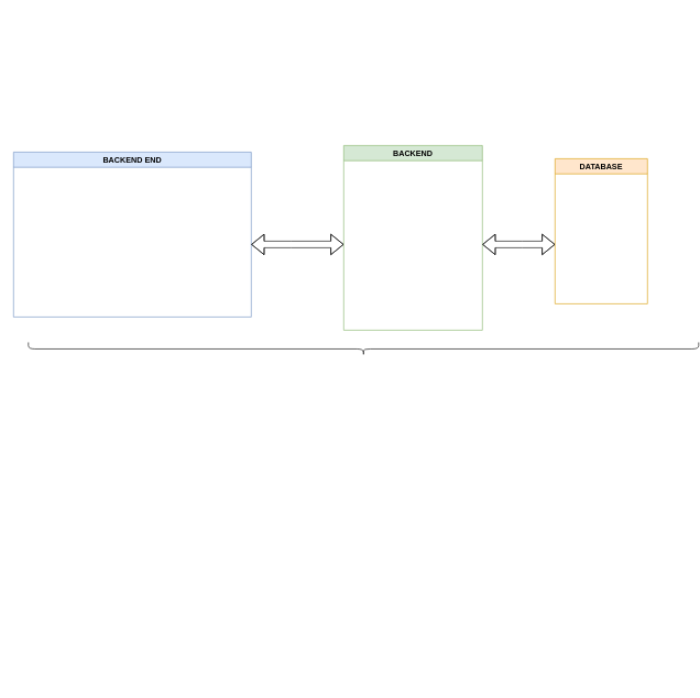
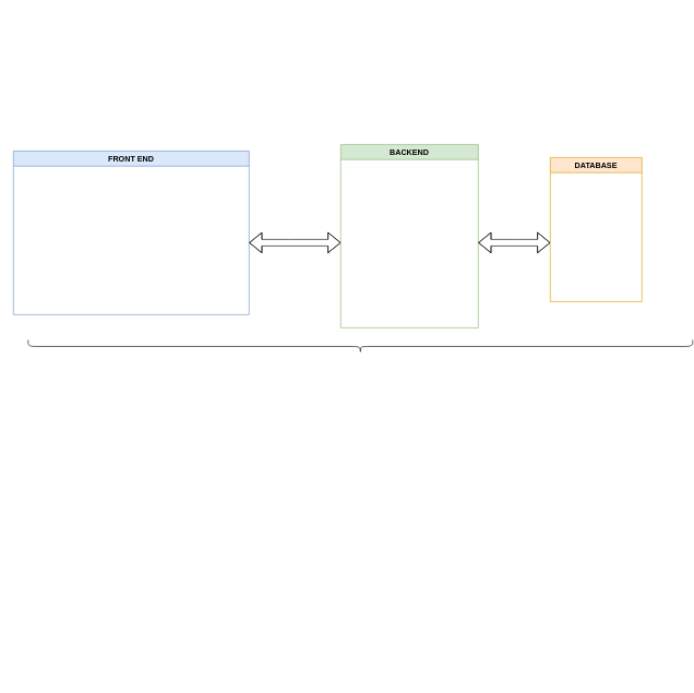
- <mxCell id="2" value="BACKEND END" style="swimlane;whiteSpace=wrap;html=1;fillColor=#dae8fc;strokeColor=#6c8ebf;" vertex="1" parent="1"><mxGeometry x="20" y="230" width="360" height="250" as="geometry" /></mxCell>
+ <mxCell id="2" value="FRONT END" style="swimlane;whiteSpace=wrap;html=1;fillColor=#dae8fc;strokeColor=#6c8ebf;" vertex="1" parent="1"><mxGeometry x="20" y="230" width="360" height="250" as="geometry" /></mxCell>
